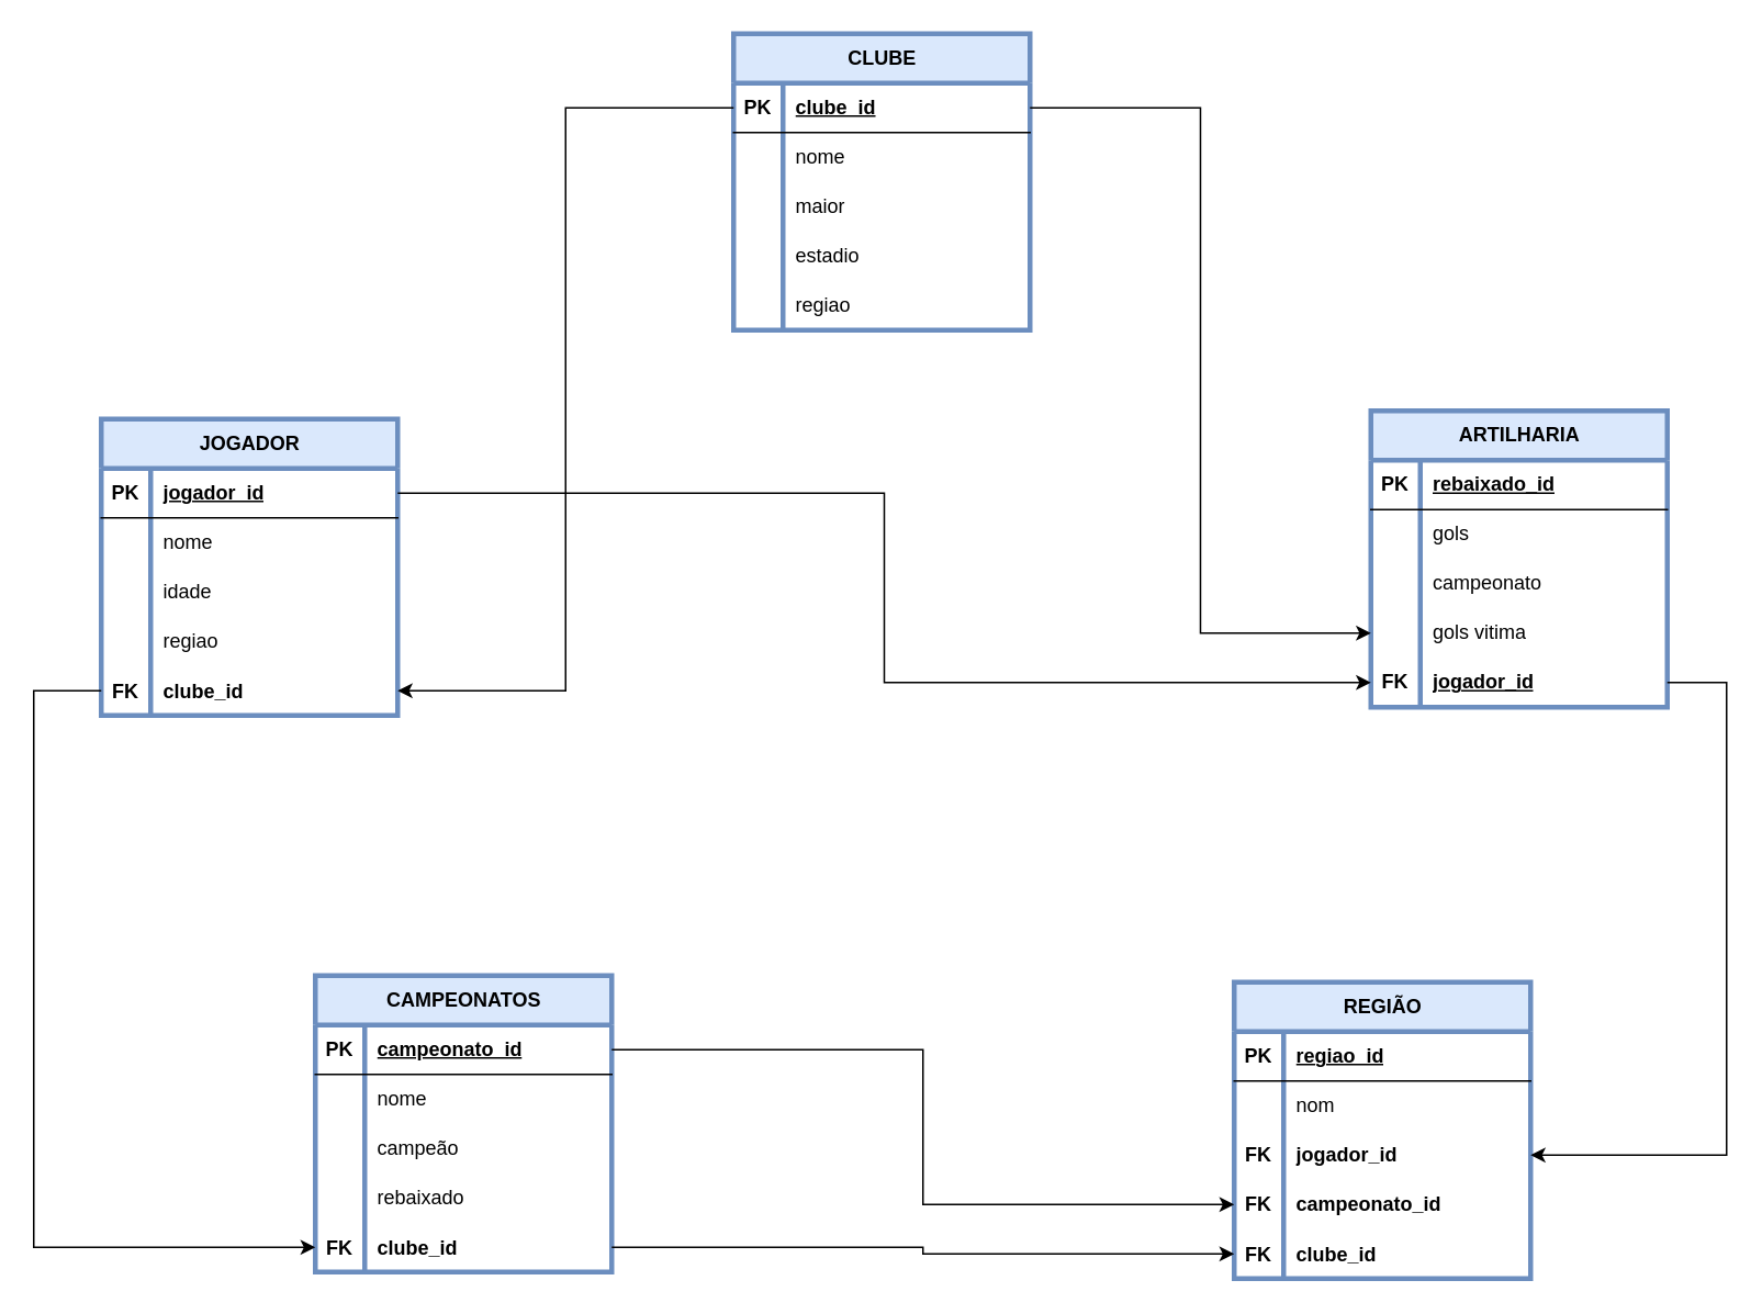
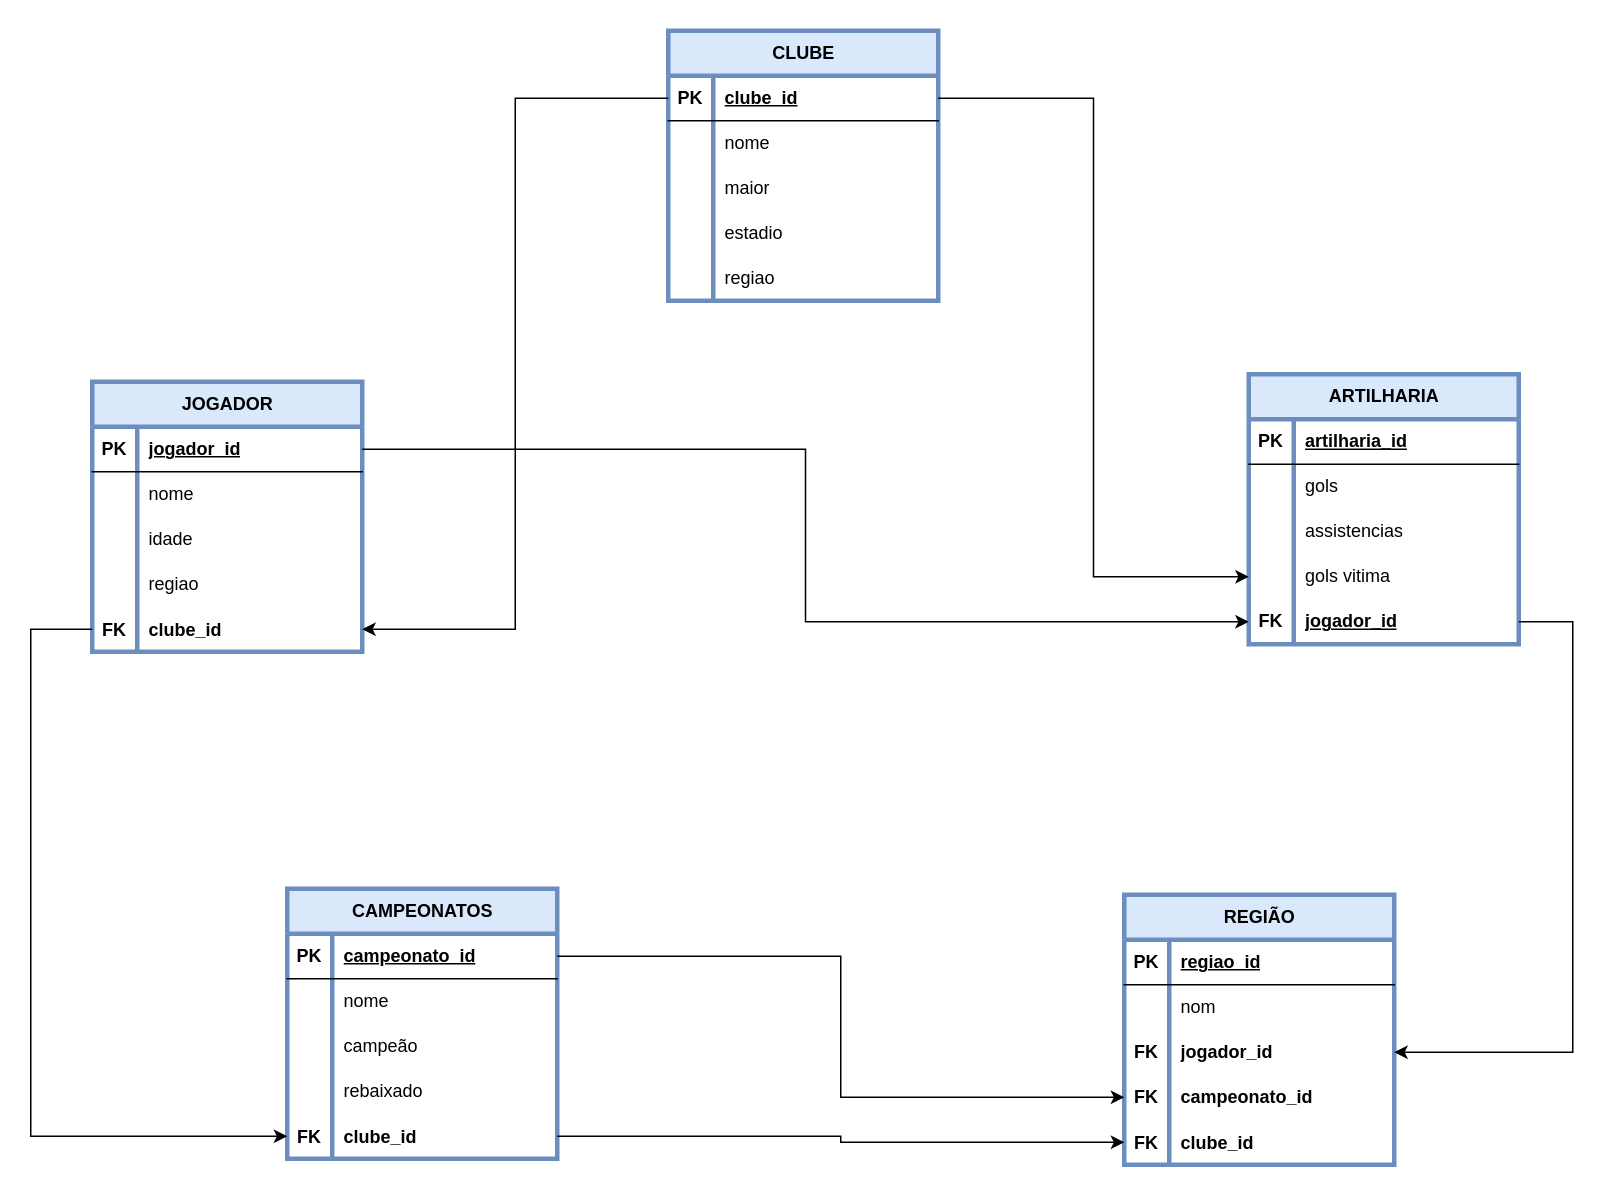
- <mxCell id="21" value="rebaixado_id" style="shape=partialRectangle;connectable=0;fillColor=none;top=0;left=0;bottom=0;right=0;align=left;spacingLeft=6;fontStyle=5;overflow=hidden;whiteSpace=wrap;html=1;" parent="19" vertex="1"><mxGeometry x="30" width="150" height="30" as="geometry"><mxRectangle width="150" height="30" as="alternateBounds" /></mxGeometry></mxCell>
+ <mxCell id="21" value="artilharia_id" style="shape=partialRectangle;connectable=0;fillColor=none;top=0;left=0;bottom=0;right=0;align=left;spacingLeft=6;fontStyle=5;overflow=hidden;whiteSpace=wrap;html=1;" parent="19" vertex="1"><mxGeometry x="30" width="150" height="30" as="geometry"><mxRectangle width="150" height="30" as="alternateBounds" /></mxGeometry></mxCell>
- <mxCell id="27" value="campeonato" style="shape=partialRectangle;connectable=0;fillColor=none;top=0;left=0;bottom=0;right=0;align=left;spacingLeft=6;overflow=hidden;whiteSpace=wrap;html=1;" parent="25" vertex="1"><mxGeometry x="30" width="150" height="30" as="geometry"><mxRectangle width="150" height="30" as="alternateBounds" /></mxGeometry></mxCell>
+ <mxCell id="27" value="assistencias" style="shape=partialRectangle;connectable=0;fillColor=none;top=0;left=0;bottom=0;right=0;align=left;spacingLeft=6;overflow=hidden;whiteSpace=wrap;html=1;" parent="25" vertex="1"><mxGeometry x="30" width="150" height="30" as="geometry"><mxRectangle width="150" height="30" as="alternateBounds" /></mxGeometry></mxCell>
